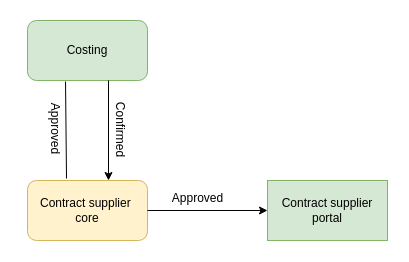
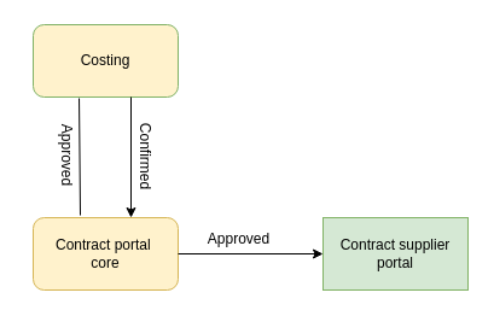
- <mxCell id="2" value="Costing" style="rounded=1;whiteSpace=wrap;html=1;fillColor=#d5e8d4;strokeColor=#82b366;" vertex="1" parent="1"><mxGeometry x="27" y="20" width="120" height="60" as="geometry" /></mxCell>
+ <mxCell id="2" value="Costing" style="rounded=1;whiteSpace=wrap;html=1;fillColor=#fff2cc;strokeColor=#82b366;" vertex="1" parent="1"><mxGeometry x="27" y="20" width="120" height="60" as="geometry" /></mxCell>
- <mxCell id="3" value="Contract supplier&amp;nbsp;&lt;div&gt;core&lt;/div&gt;" style="rounded=1;whiteSpace=wrap;html=1;fillColor=#fff2cc;strokeColor=#d6b656;" vertex="1" parent="1"><mxGeometry x="27" y="180" width="120" height="60" as="geometry" /></mxCell>
+ <mxCell id="3" value="Contract portal&amp;nbsp;&lt;div&gt;core&lt;/div&gt;" style="rounded=1;whiteSpace=wrap;html=1;fillColor=#fff2cc;strokeColor=#d6b656;" vertex="1" parent="1"><mxGeometry x="27" y="180" width="120" height="60" as="geometry" /></mxCell>
